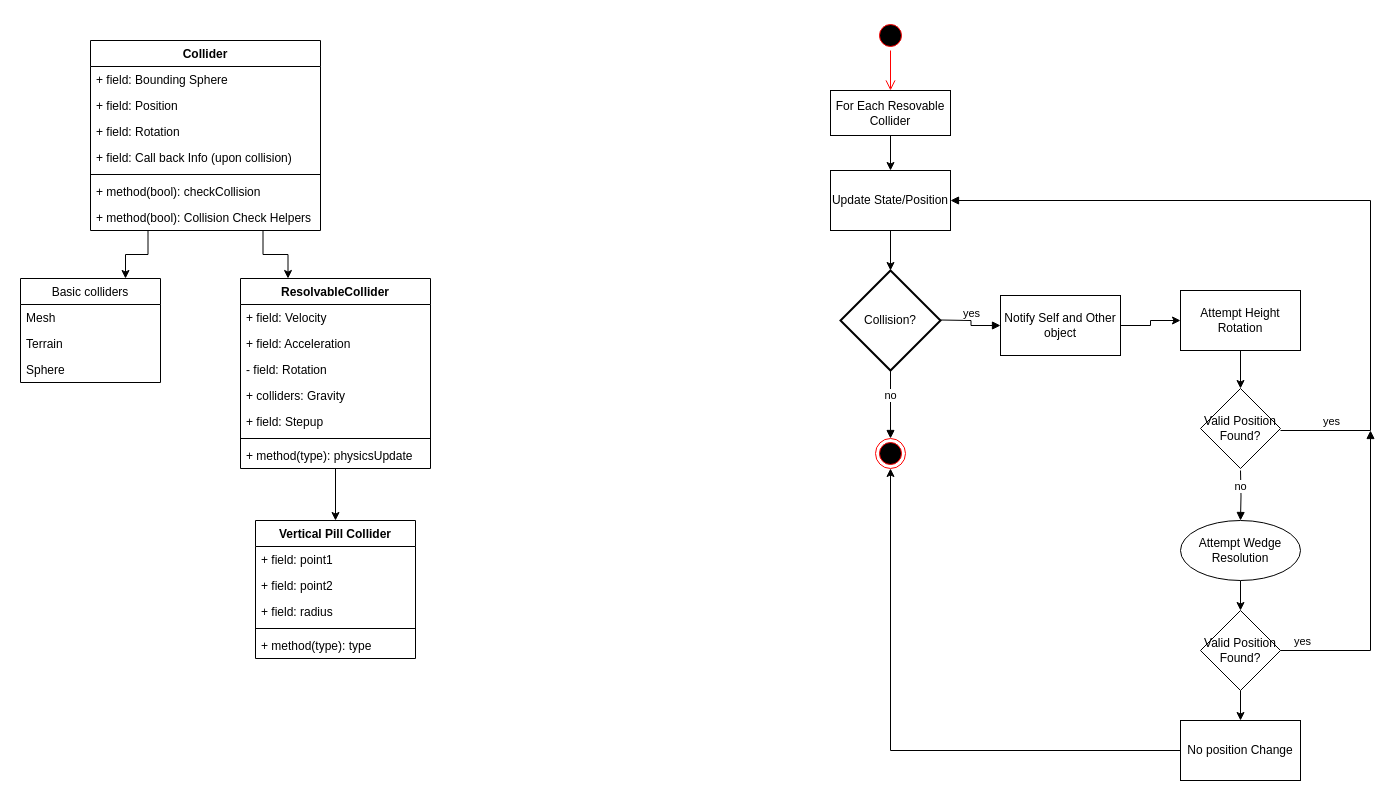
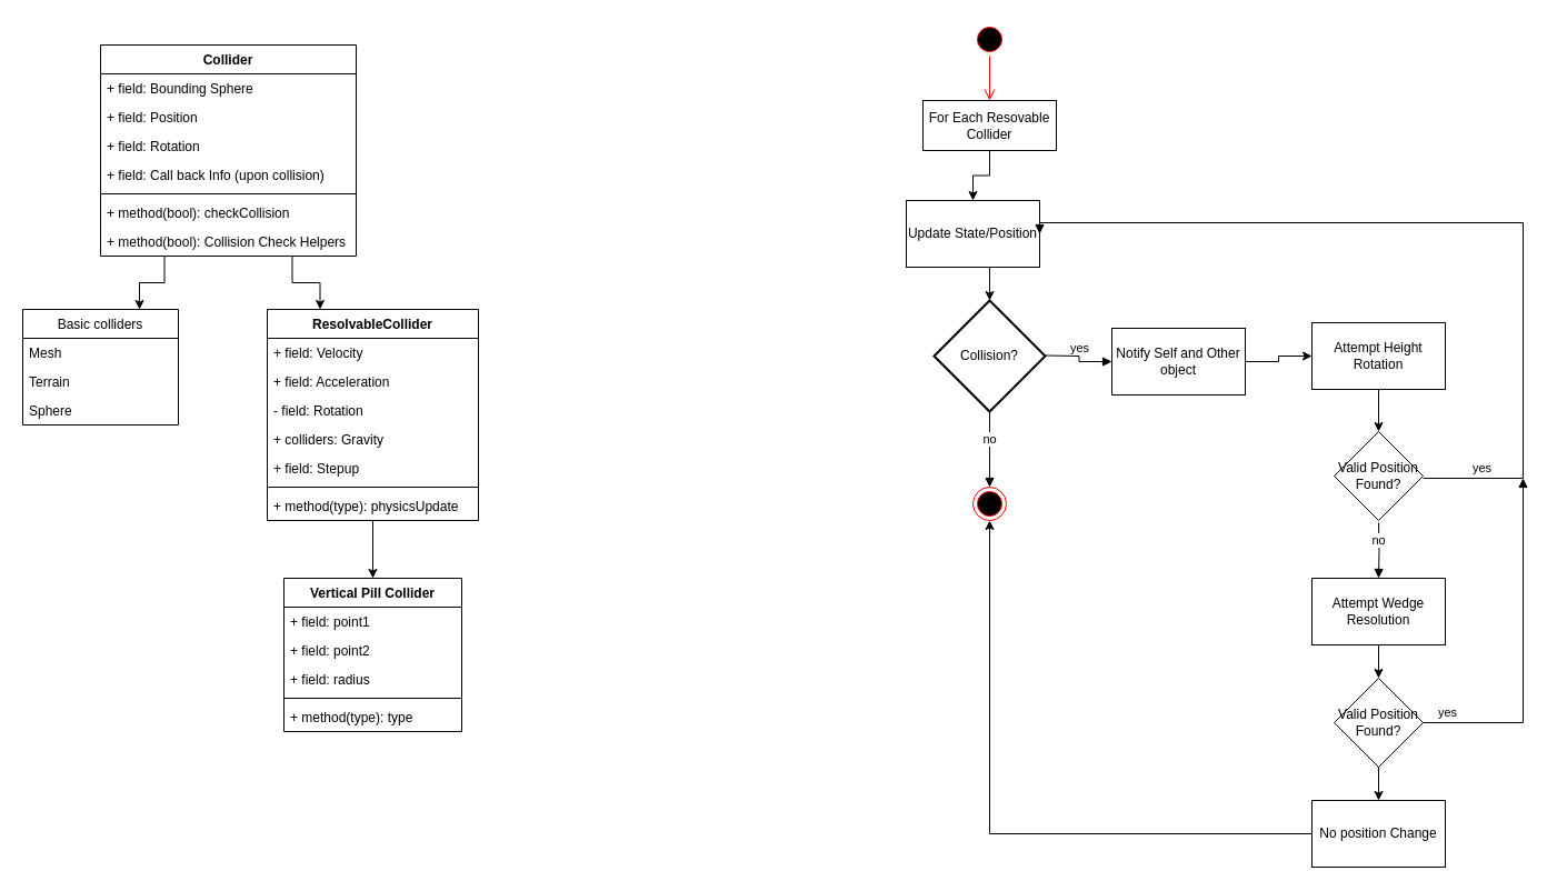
- <mxCell id="34" value="Update State/Position" style="rounded=0;whiteSpace=wrap;html=1;" vertex="1" parent="1"><mxGeometry x="830" y="170" width="120" height="60" as="geometry" /></mxCell>
+ <mxCell id="34" value="Update State/Position" style="rounded=0;whiteSpace=wrap;html=1;" vertex="1" parent="1"><mxGeometry x="815" y="180" width="120" height="60" as="geometry" /></mxCell>
- <mxCell id="48" value="Attempt Wedge Resolution" style="ellipse;whiteSpace=wrap;html=1;" vertex="1" parent="1"><mxGeometry x="1180" y="520" width="120" height="60" as="geometry" /></mxCell>
+ <mxCell id="48" value="Attempt Wedge Resolution" style="rounded=0;whiteSpace=wrap;html=1;" vertex="1" parent="1"><mxGeometry x="1180" y="520" width="120" height="60" as="geometry" /></mxCell>
